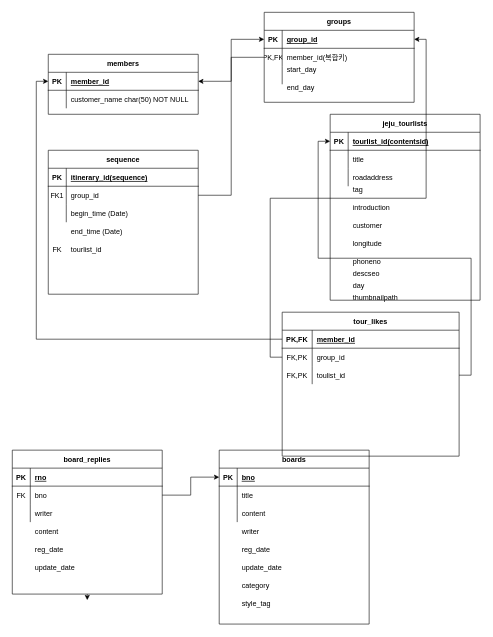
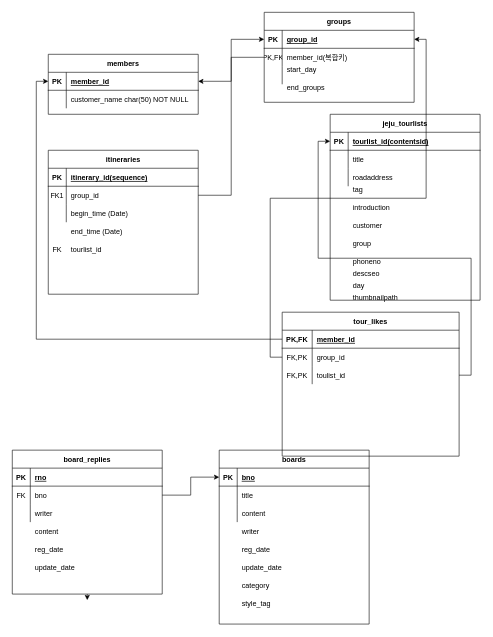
- <mxCell id="44" value="end_day" style="shape=partialRectangle;overflow=hidden;connectable=0;fillColor=none;top=0;left=0;bottom=0;right=0;align=left;spacingLeft=6;" parent="1" vertex="1"><mxGeometry x="470" y="130" width="220" height="30" as="geometry" /></mxCell>
+ <mxCell id="44" value="end_groups" style="shape=partialRectangle;overflow=hidden;connectable=0;fillColor=none;top=0;left=0;bottom=0;right=0;align=left;spacingLeft=6;" parent="1" vertex="1"><mxGeometry x="470" y="130" width="220" height="30" as="geometry" /></mxCell>
- <mxCell id="29" value="sequence" style="shape=table;startSize=30;container=1;collapsible=1;childLayout=tableLayout;fixedRows=1;rowLines=0;fontStyle=1;align=center;resizeLast=1;" parent="1" vertex="1"><mxGeometry x="80" y="250" width="250" height="240" as="geometry" /></mxCell>
+ <mxCell id="29" value="itineraries" style="shape=table;startSize=30;container=1;collapsible=1;childLayout=tableLayout;fixedRows=1;rowLines=0;fontStyle=1;align=center;resizeLast=1;" parent="1" vertex="1"><mxGeometry x="80" y="250" width="250" height="240" as="geometry" /></mxCell>
- <mxCell id="95" value="  longitude" style="shape=partialRectangle;overflow=hidden;connectable=0;fillColor=none;top=0;left=0;bottom=0;right=0;align=left;spacingLeft=6;" vertex="1" parent="1"><mxGeometry x="580" y="390" width="220" height="30" as="geometry" /></mxCell>
+ <mxCell id="95" value="  group" style="shape=partialRectangle;overflow=hidden;connectable=0;fillColor=none;top=0;left=0;bottom=0;right=0;align=left;spacingLeft=6;" vertex="1" parent="1"><mxGeometry x="580" y="390" width="220" height="30" as="geometry" /></mxCell>
